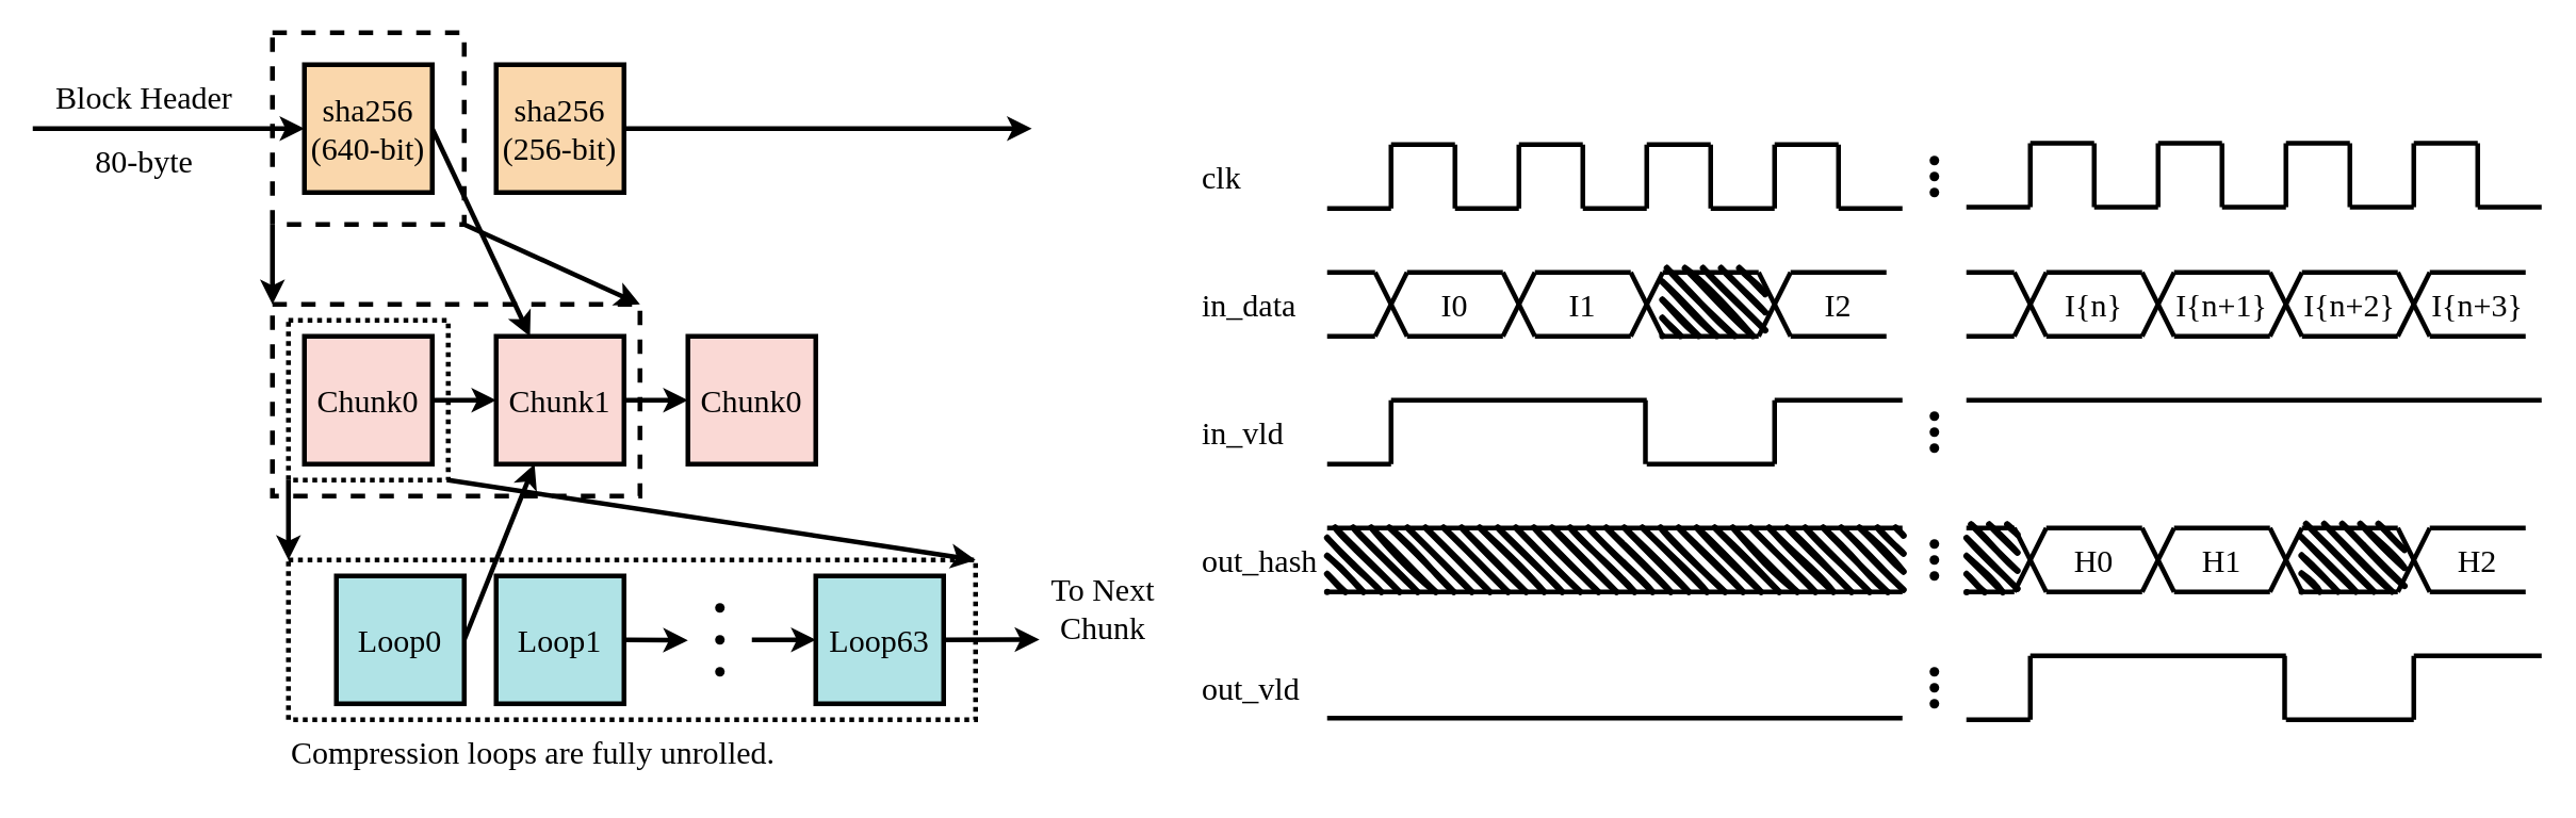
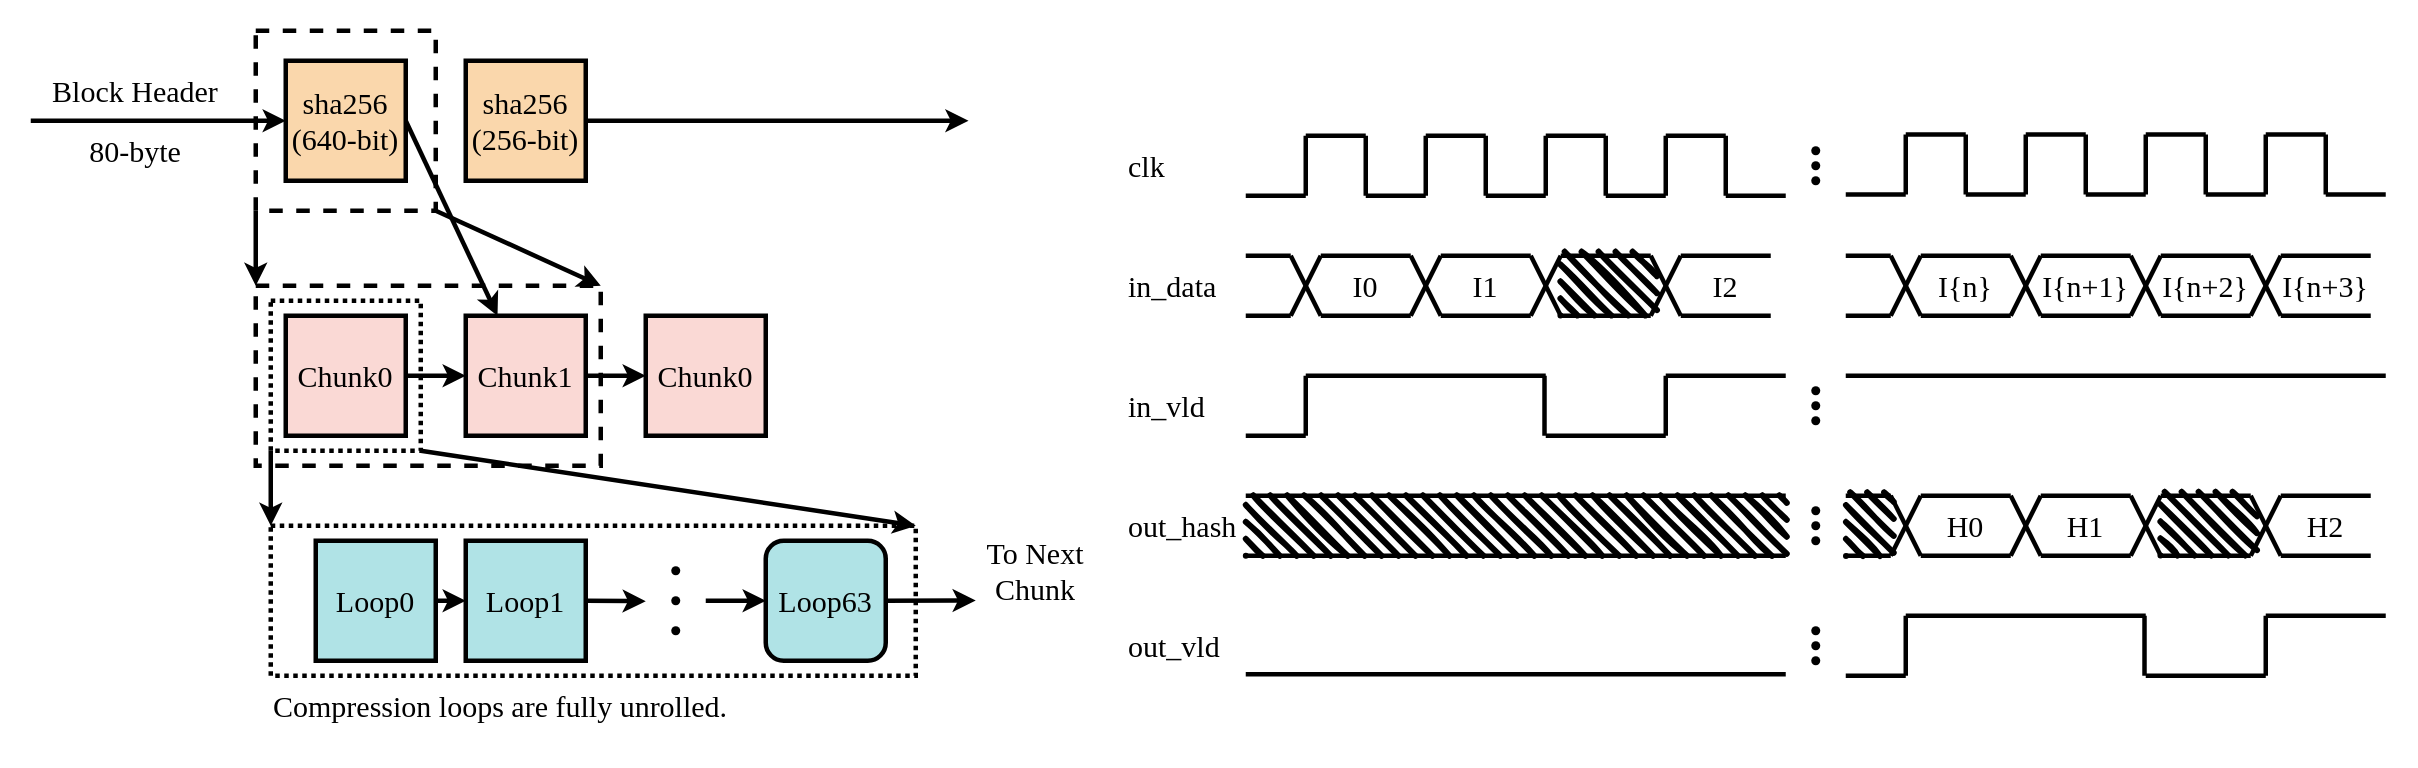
- <mxCell id="10" style="edgeStyle=none;html=1;exitX=1;exitY=0.5;exitDx=0;exitDy=0;fontSize=25;strokeWidth=3;fontFamily=Tahoma;fillColor=#fad7ac;strokeColor=default;" edge="1" parent="1" source="11" target="23"><mxGeometry relative="1" as="geometry" /></mxCell>
+ <mxCell id="10" style="edgeStyle=none;html=1;exitX=1;exitY=0.5;exitDx=0;exitDy=0;fontSize=25;strokeWidth=3;fontFamily=Tahoma;fillColor=#fad7ac;strokeColor=default;" edge="1" parent="1" source="11" target="14"><mxGeometry relative="1" as="geometry" /></mxCell>
- <mxCell id="16" value="&lt;font style=&quot;font-size: 20px;&quot;&gt;Loop63&lt;/font&gt;" style="rounded=0;whiteSpace=wrap;html=1;strokeWidth=3;fontSize=20;fontFamily=Tahoma;fillColor=#b0e3e6;strokeColor=default;" vertex="1" parent="1"><mxGeometry x="510" y="360" width="80" height="80" as="geometry" /></mxCell>
+ <mxCell id="16" value="&lt;font style=&quot;font-size: 20px;&quot;&gt;Loop63&lt;/font&gt;" style="whiteSpace=wrap;html=1;strokeWidth=3;fontSize=20;fontFamily=Tahoma;fillColor=#b0e3e6;strokeColor=default;rounded=1;" vertex="1" parent="1"><mxGeometry x="510" y="360" width="80" height="80" as="geometry" /></mxCell>
